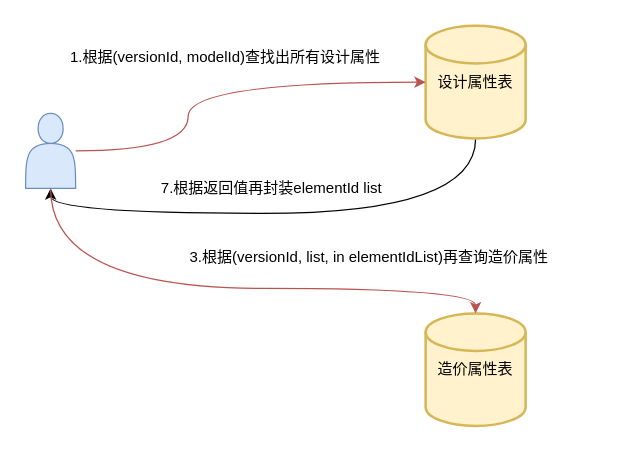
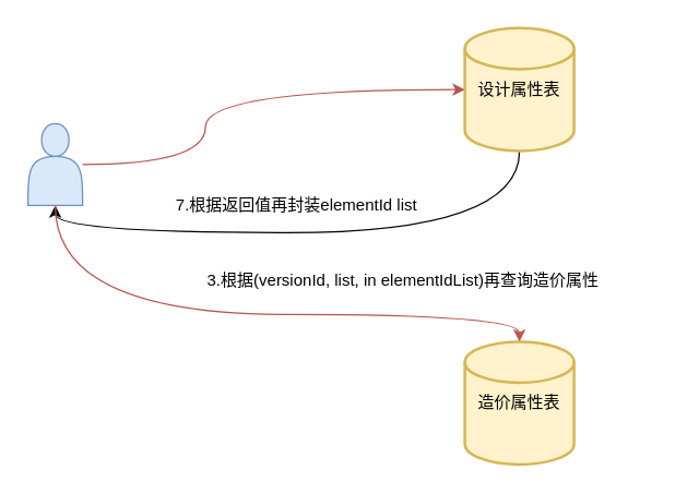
- <mxCell id="8" value="1.根据(versionId, modelId)查找出所有设计属性" style="text;html=1;align=center;verticalAlign=middle;whiteSpace=wrap;rounded=0;" vertex="1" parent="1"><mxGeometry x="50" y="30" width="260" height="30" as="geometry" /></mxCell>
